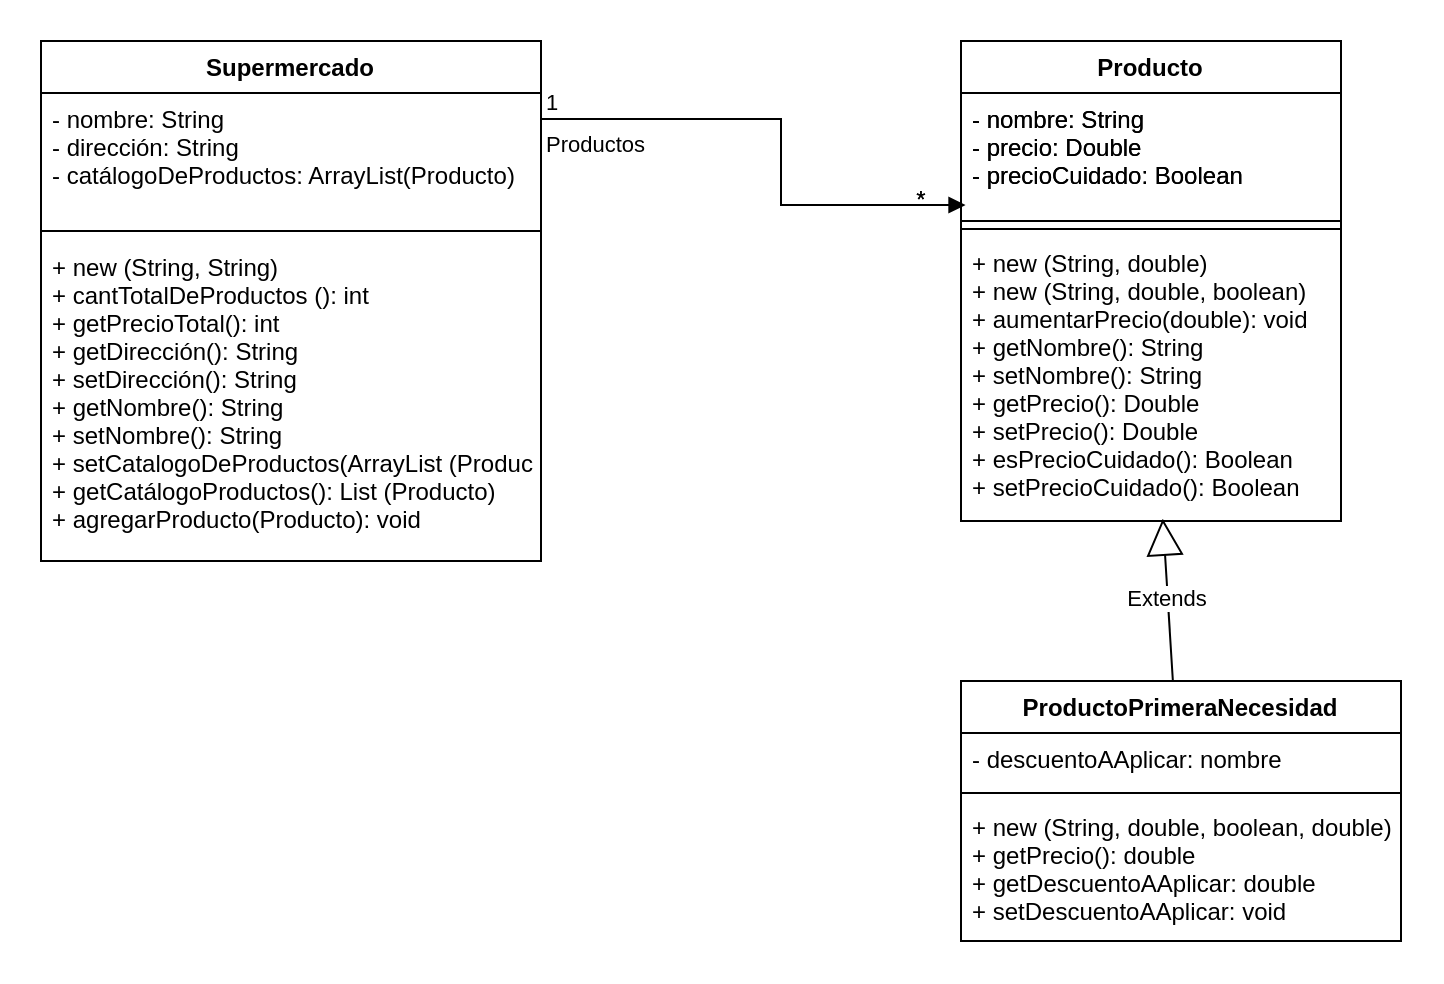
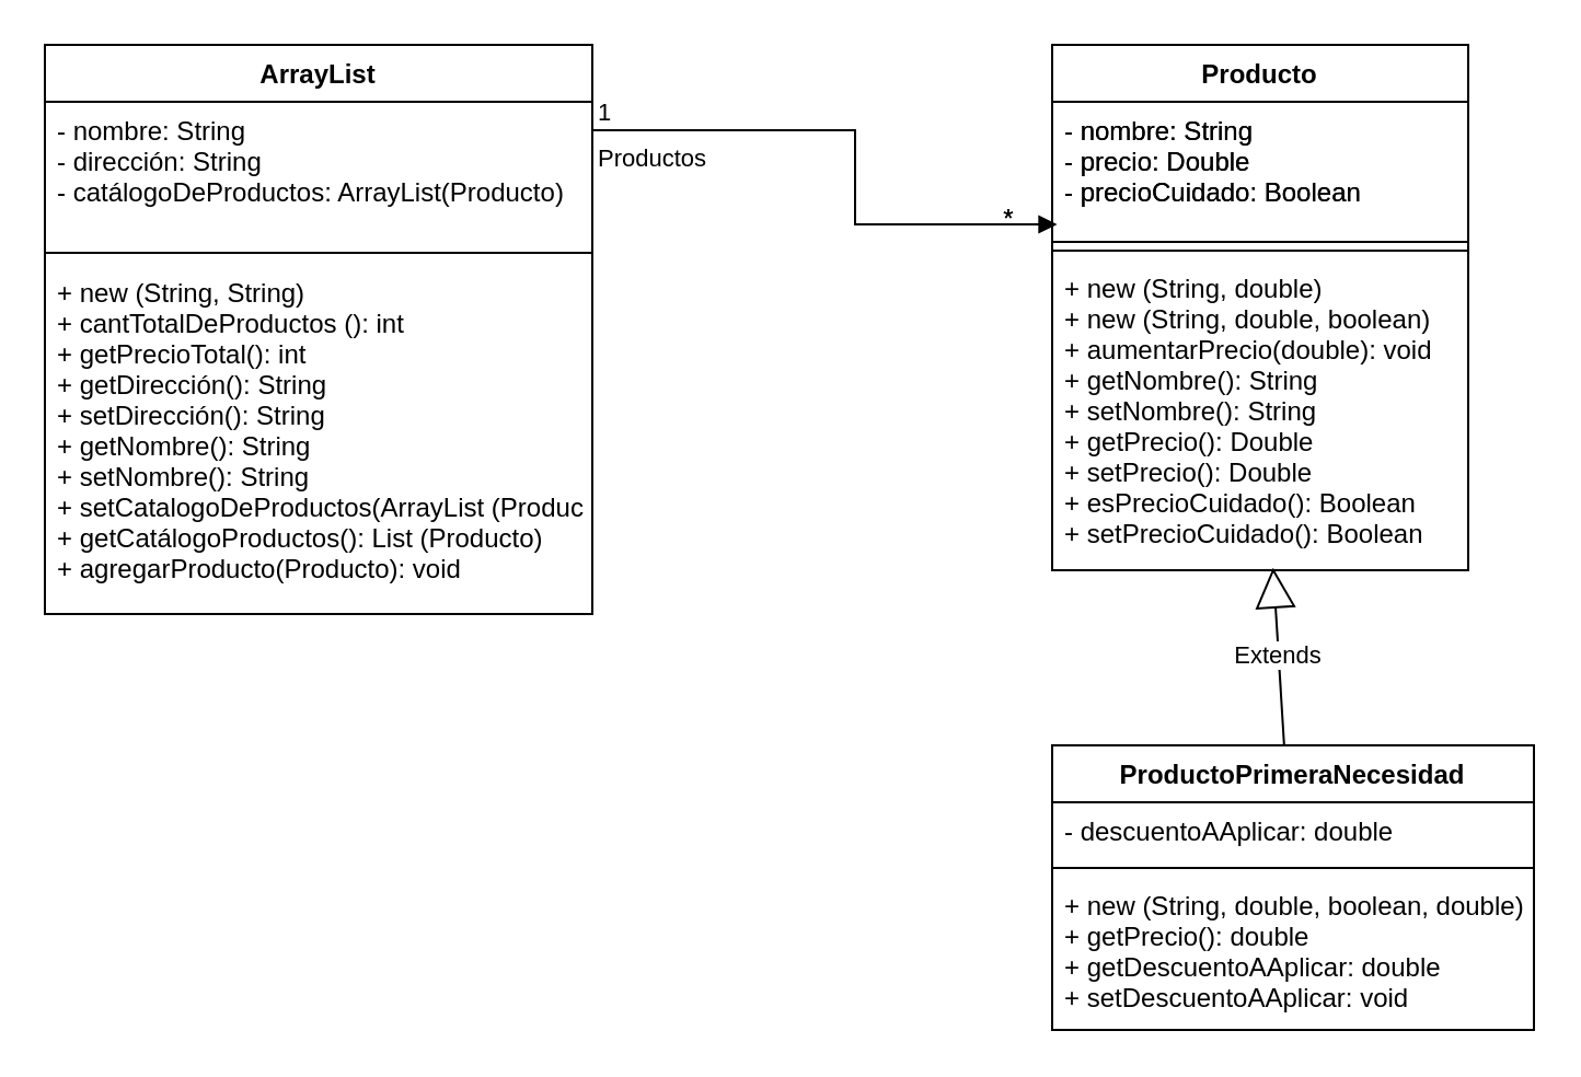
- <mxCell id="16" value="Supermercado" style="swimlane;fontStyle=1;align=center;verticalAlign=top;childLayout=stackLayout;horizontal=1;startSize=26;horizontalStack=0;resizeParent=1;resizeParentMax=0;resizeLast=0;collapsible=1;marginBottom=0;" parent="1" vertex="1"><mxGeometry x="20" y="20" width="250" height="260" as="geometry" /></mxCell>
+ <mxCell id="16" value="ArrayList" style="swimlane;fontStyle=1;align=center;verticalAlign=top;childLayout=stackLayout;horizontal=1;startSize=26;horizontalStack=0;resizeParent=1;resizeParentMax=0;resizeLast=0;collapsible=1;marginBottom=0;" parent="1" vertex="1"><mxGeometry x="20" y="20" width="250" height="260" as="geometry" /></mxCell>
- <mxCell id="10" value="- descuentoAAplicar: nombre" style="text;strokeColor=none;fillColor=none;align=left;verticalAlign=top;spacingLeft=4;spacingRight=4;overflow=hidden;rotatable=0;points=[[0,0.5],[1,0.5]];portConstraint=eastwest;" parent="9" vertex="1"><mxGeometry y="26" width="220" height="26" as="geometry" /></mxCell>
+ <mxCell id="10" value="- descuentoAAplicar: double" style="text;strokeColor=none;fillColor=none;align=left;verticalAlign=top;spacingLeft=4;spacingRight=4;overflow=hidden;rotatable=0;points=[[0,0.5],[1,0.5]];portConstraint=eastwest;" parent="9" vertex="1"><mxGeometry y="26" width="220" height="26" as="geometry" /></mxCell>
